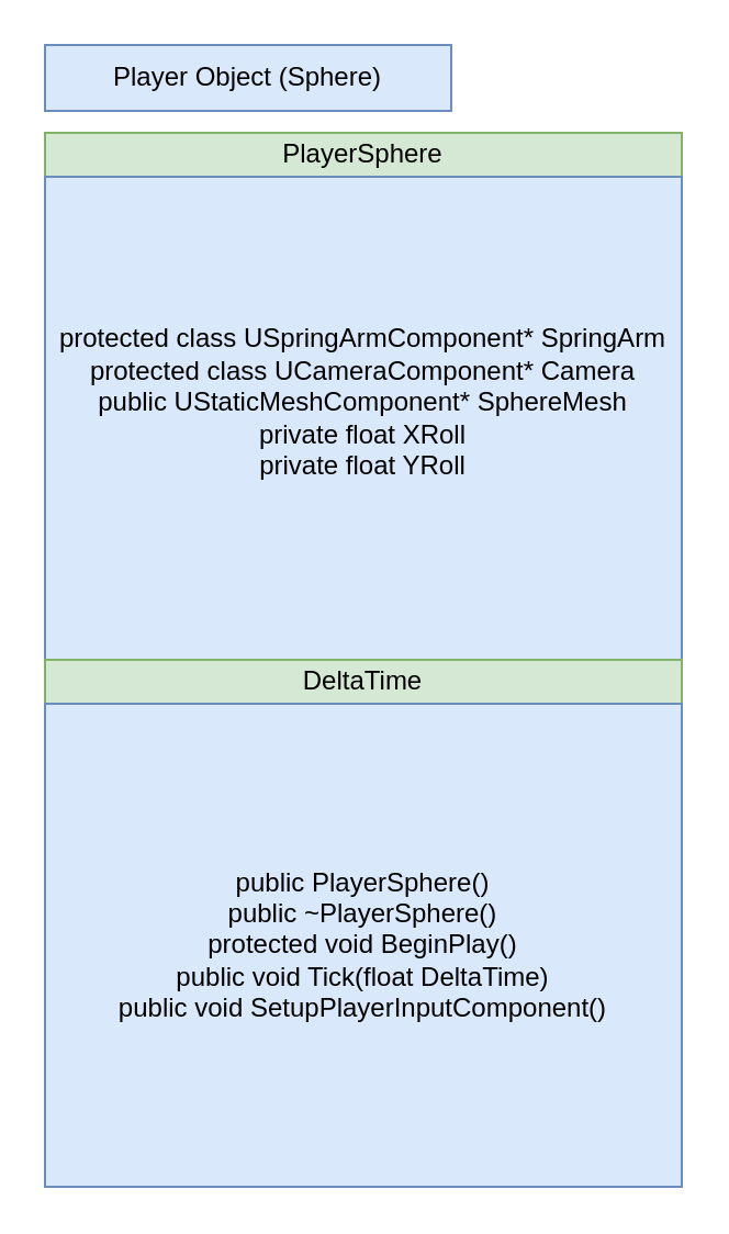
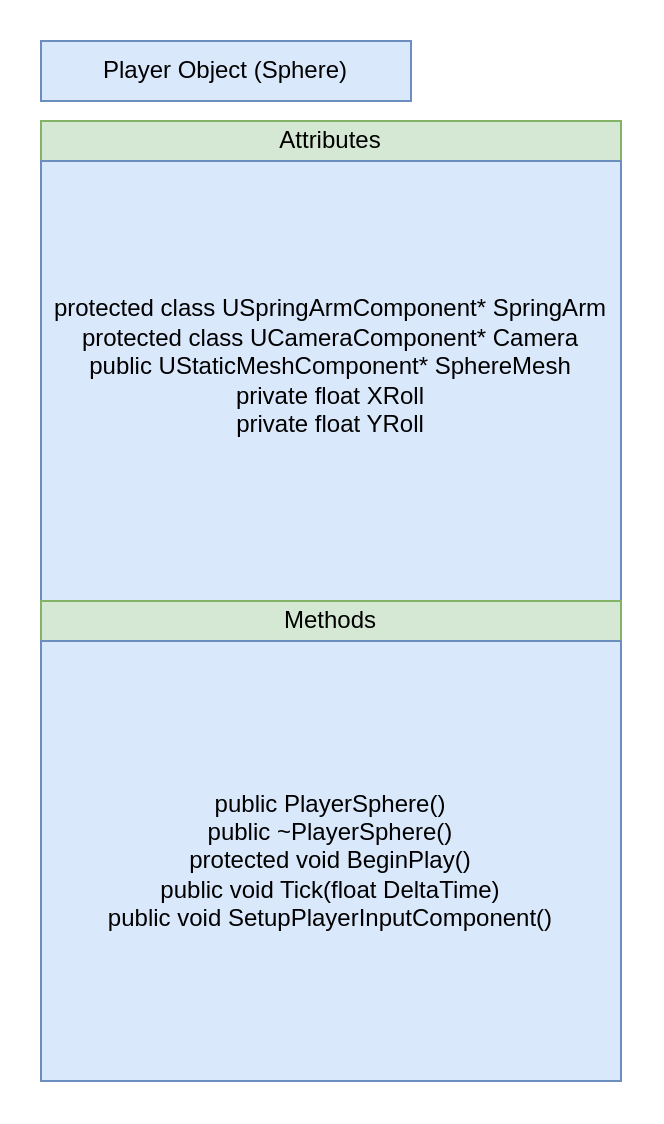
- <mxCell id="3" value="PlayerSphere" style="rounded=0;whiteSpace=wrap;html=1;fillColor=#d5e8d4;strokeColor=#82b366;" vertex="1" parent="1"><mxGeometry x="20" y="60" width="290" height="20" as="geometry" /></mxCell>
+ <mxCell id="3" value="Attributes" style="rounded=0;whiteSpace=wrap;html=1;fillColor=#d5e8d4;strokeColor=#82b366;" vertex="1" parent="1"><mxGeometry x="20" y="60" width="290" height="20" as="geometry" /></mxCell>
- <mxCell id="5" value="DeltaTime" style="rounded=0;whiteSpace=wrap;html=1;fillColor=#d5e8d4;strokeColor=#82b366;" vertex="1" parent="1"><mxGeometry x="20" y="300" width="290" height="20" as="geometry" /></mxCell>
+ <mxCell id="5" value="Methods" style="rounded=0;whiteSpace=wrap;html=1;fillColor=#d5e8d4;strokeColor=#82b366;" vertex="1" parent="1"><mxGeometry x="20" y="300" width="290" height="20" as="geometry" /></mxCell>
